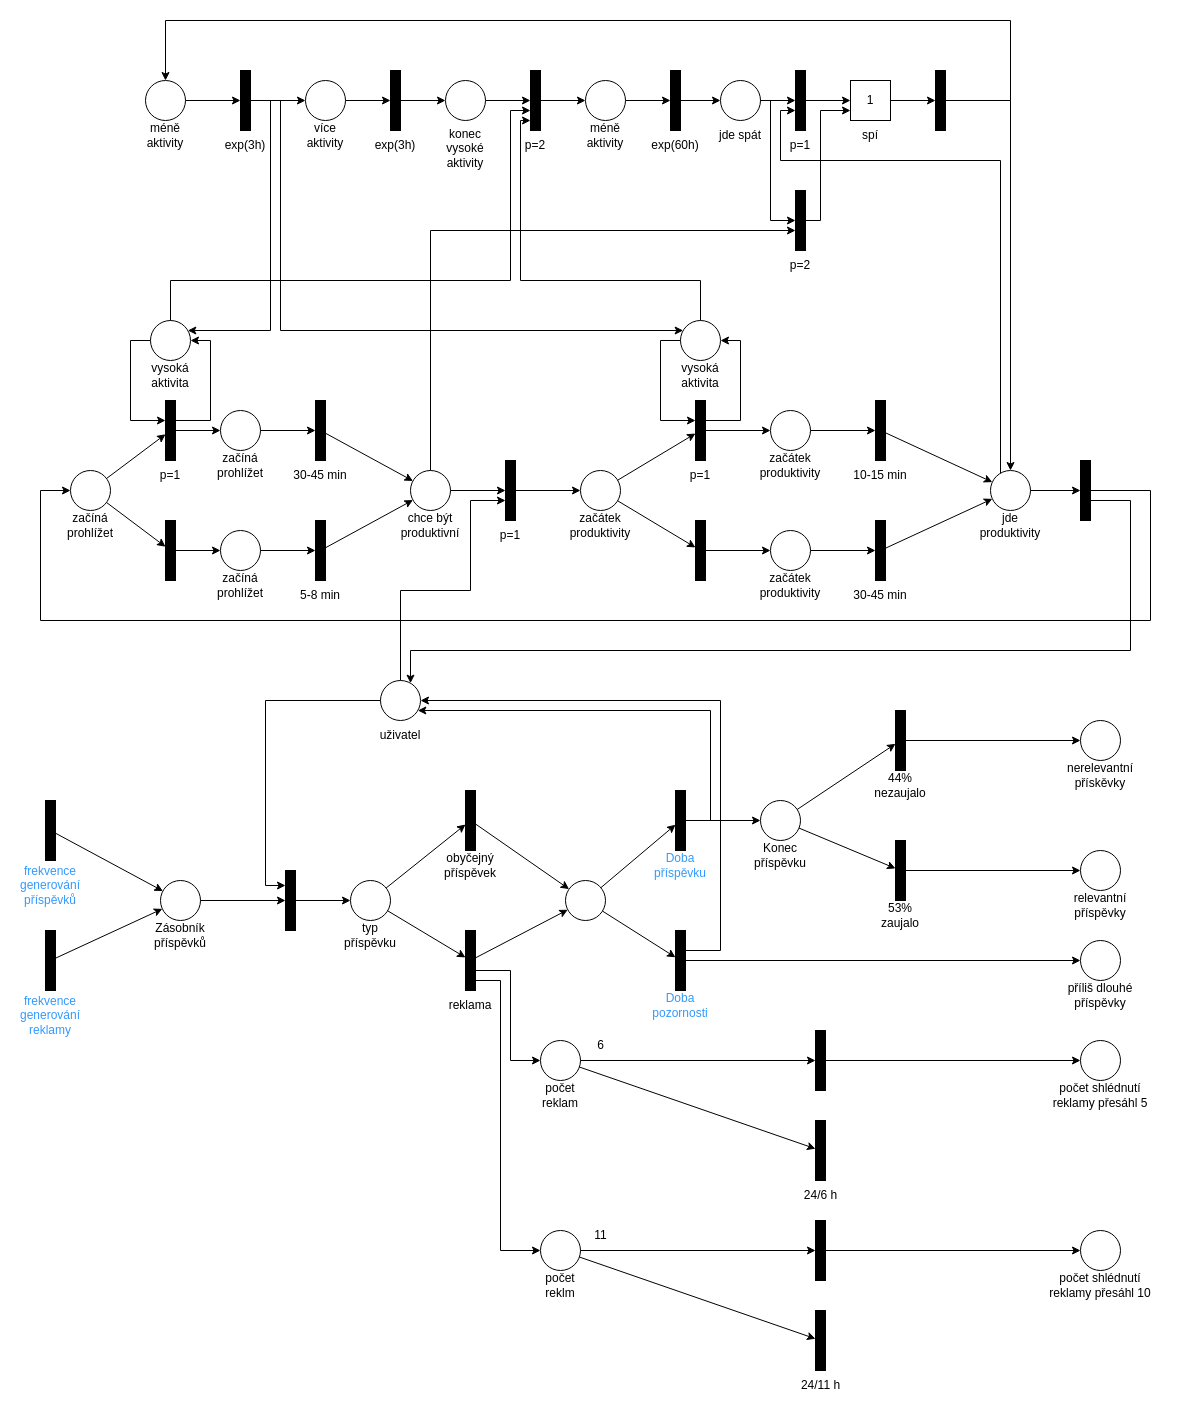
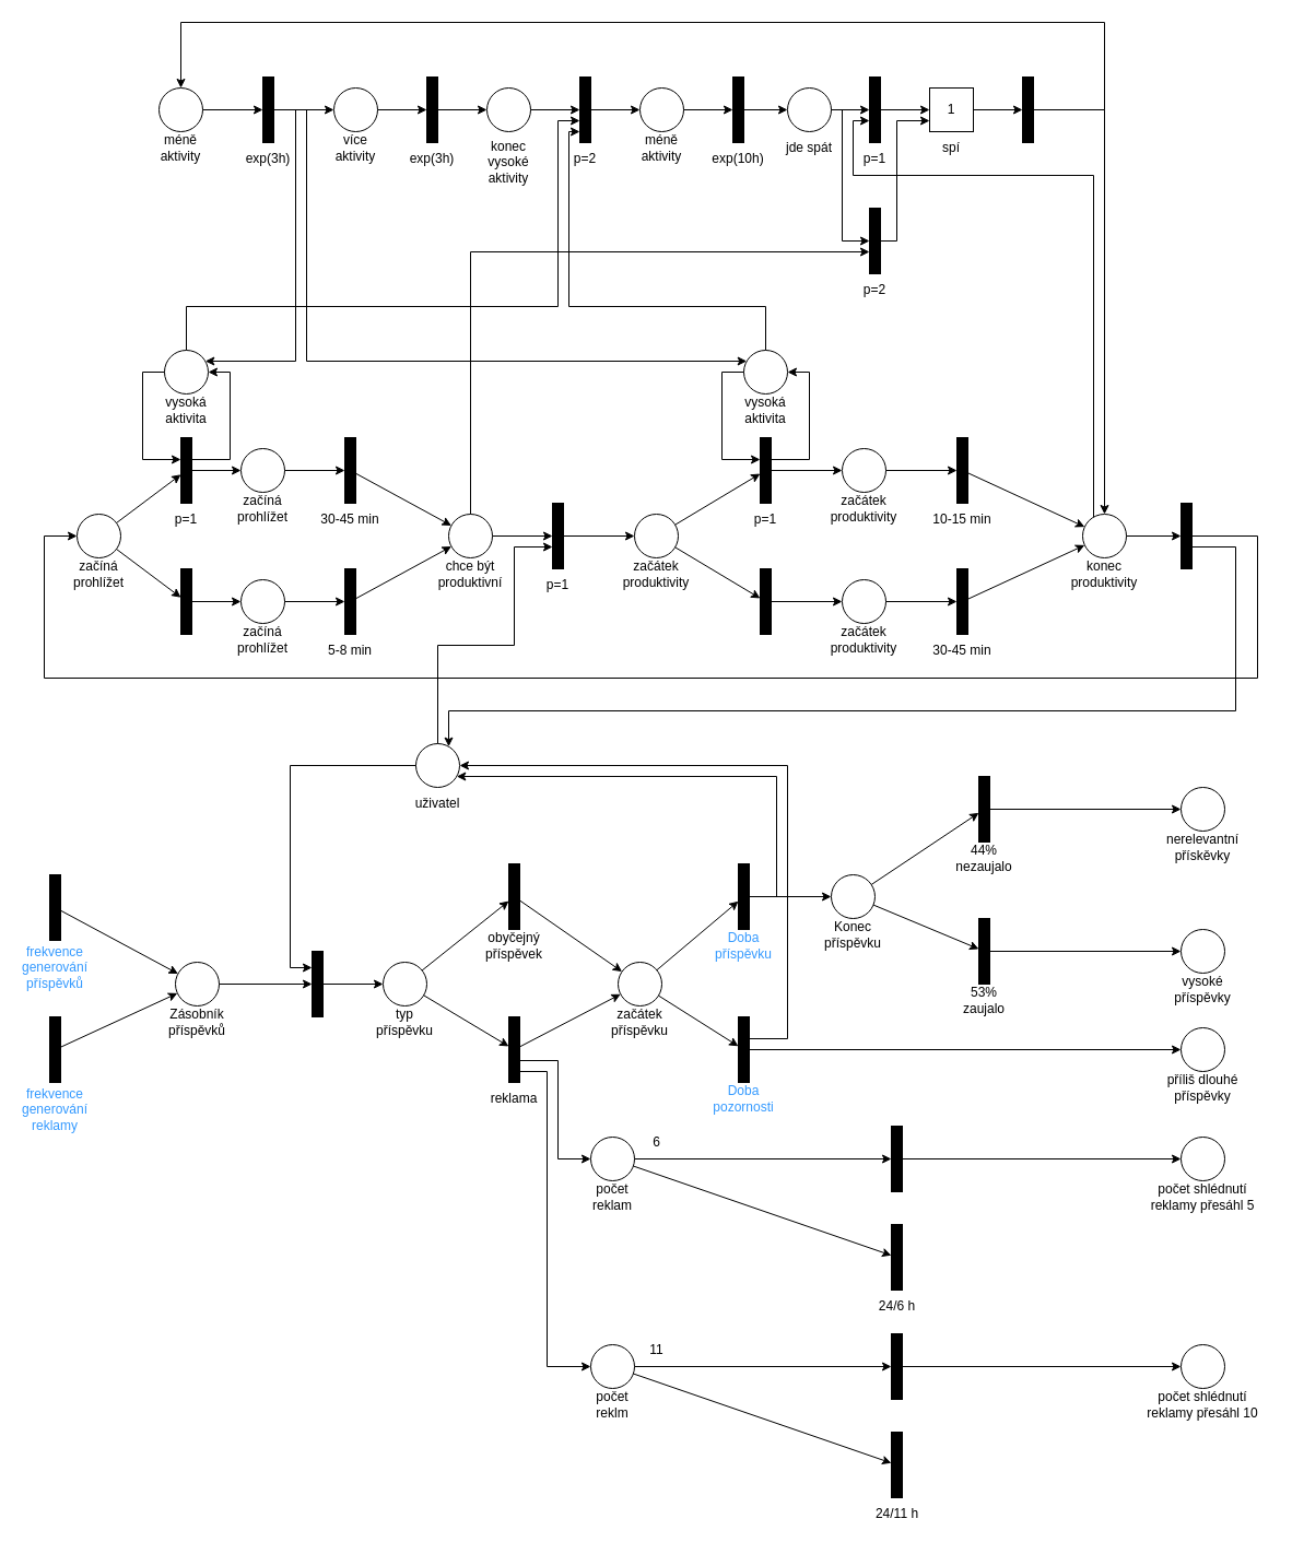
- <mxCell id="72" value="exp(60h)" style="text;html=1;align=center;verticalAlign=middle;whiteSpace=wrap;rounded=0;" vertex="1" parent="70"><mxGeometry y="60" width="60" height="30" as="geometry" /></mxCell>
+ <mxCell id="72" value="exp(10h)" style="text;html=1;align=center;verticalAlign=middle;whiteSpace=wrap;rounded=0;" vertex="1" parent="70"><mxGeometry y="60" width="60" height="30" as="geometry" /></mxCell>
- <mxCell id="113" value="&lt;div&gt;jde&lt;/div&gt;&lt;div&gt;produktivity&lt;/div&gt;" style="text;html=1;align=center;verticalAlign=middle;whiteSpace=wrap;rounded=0;" vertex="1" parent="111"><mxGeometry y="40" width="60" height="30" as="geometry" /></mxCell>
+ <mxCell id="113" value="&lt;div&gt;konec&lt;/div&gt;&lt;div&gt;produktivity&lt;/div&gt;" style="text;html=1;align=center;verticalAlign=middle;whiteSpace=wrap;rounded=0;" vertex="1" parent="111"><mxGeometry y="40" width="60" height="30" as="geometry" /></mxCell>
- <mxCell id="41" value="&lt;div&gt;relevantní příspěvky&lt;/div&gt;" style="text;html=1;align=center;verticalAlign=middle;whiteSpace=wrap;rounded=0;" vertex="1" parent="39"><mxGeometry y="40" width="60" height="30" as="geometry" /></mxCell>
+ <mxCell id="41" value="&lt;div&gt;vysoké příspěvky&lt;/div&gt;" style="text;html=1;align=center;verticalAlign=middle;whiteSpace=wrap;rounded=0;" vertex="1" parent="39"><mxGeometry y="40" width="60" height="30" as="geometry" /></mxCell>
+ <mxCell id="18" value="začátek příspěvku" style="text;html=1;align=center;verticalAlign=middle;whiteSpace=wrap;rounded=0;" vertex="1" parent="16"><mxGeometry y="40" width="60" height="30" as="geometry" /></mxCell>
